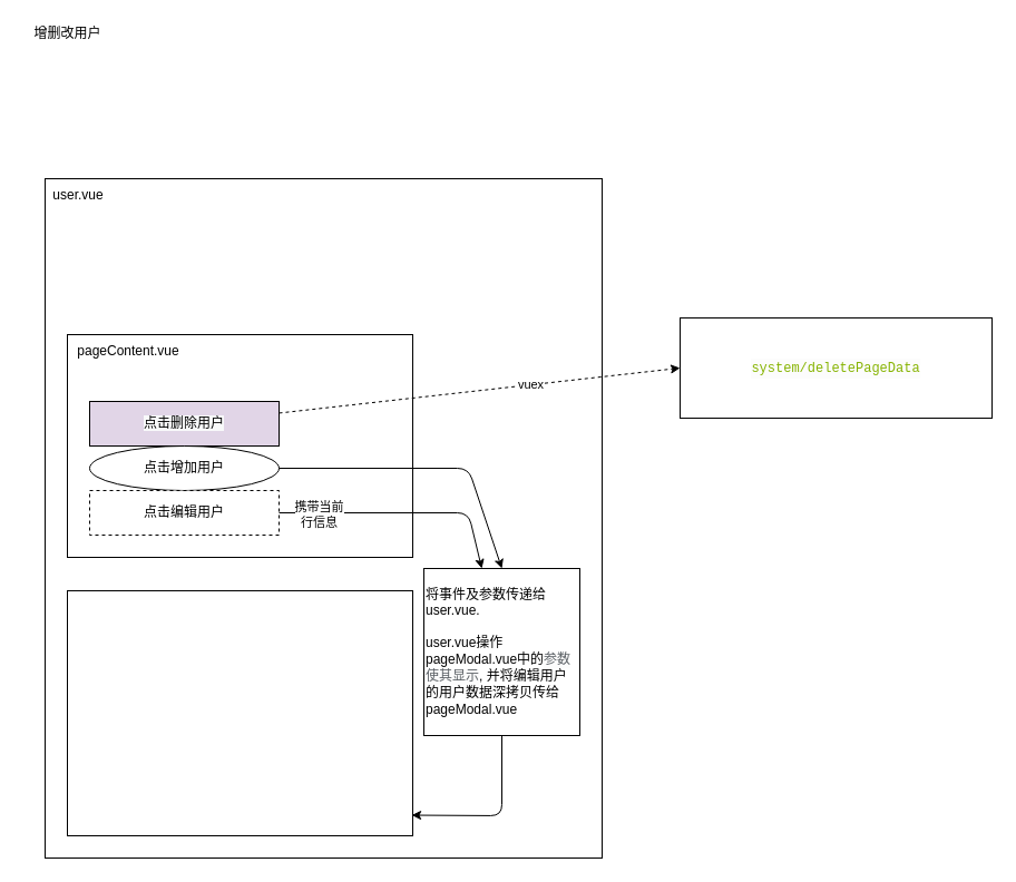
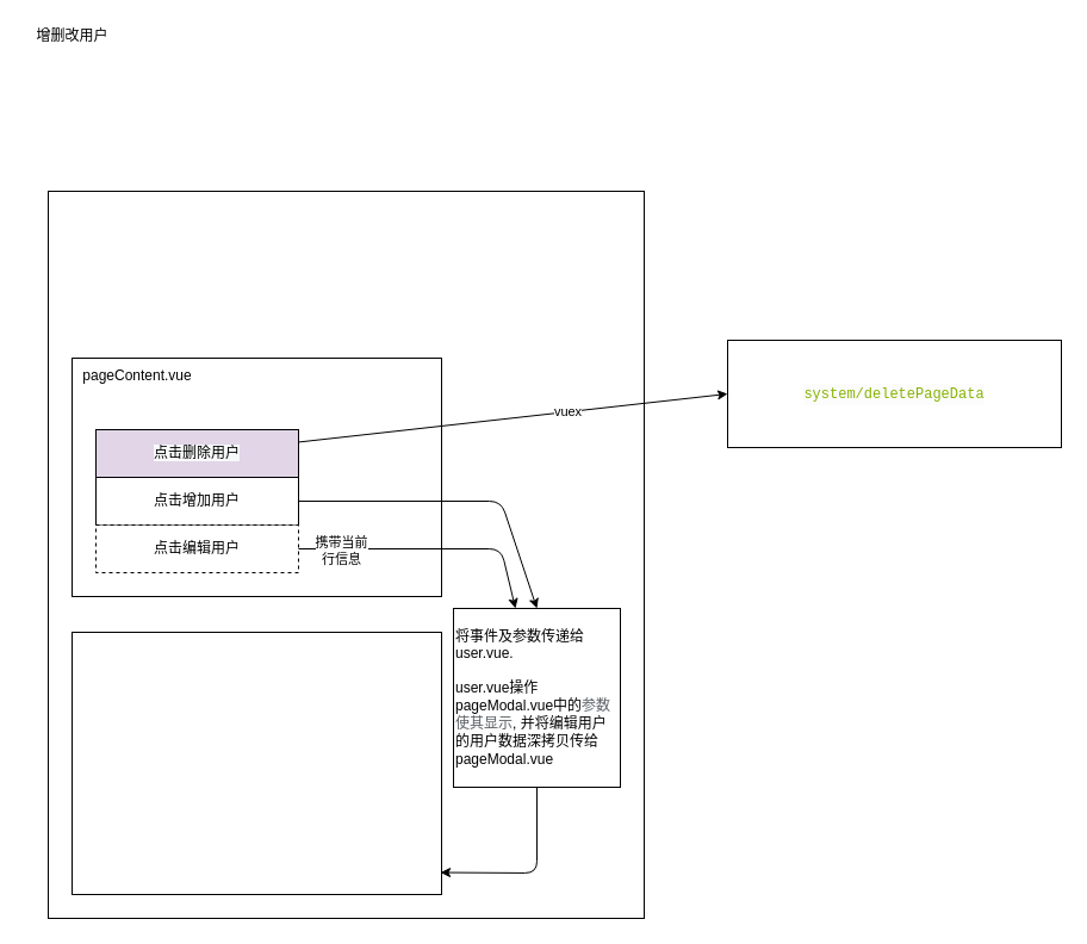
- <mxCell id="4" value="user.vue" style="text;html=1;strokeColor=none;fillColor=none;align=center;verticalAlign=middle;whiteSpace=wrap;rounded=0;" vertex="1" parent="1"><mxGeometry x="40" y="160" width="60" height="30" as="geometry" /></mxCell>
- <mxCell id="12" value="" style="endArrow=classic;html=1;fontColor=#000000;entryX=0;entryY=0.5;entryDx=0;entryDy=0;dashed=1;" edge="1" parent="1" source="8" target="11"><mxGeometry width="50" height="50" relative="1" as="geometry"><mxPoint x="250" y="430" as="sourcePoint" /><mxPoint x="320.711" y="380" as="targetPoint" /></mxGeometry></mxCell>
+ <mxCell id="12" value="" style="endArrow=classic;html=1;fontColor=#000000;entryX=0;entryY=0.5;entryDx=0;entryDy=0;" edge="1" parent="1" source="8" target="11"><mxGeometry width="50" height="50" relative="1" as="geometry"><mxPoint x="250" y="430" as="sourcePoint" /><mxPoint x="320.711" y="380" as="targetPoint" /></mxGeometry></mxCell>
- <mxCell id="9" value="点击增加用户" style="ellipse;whiteSpace=wrap;html=1;fontColor=#000000;" vertex="1" parent="1"><mxGeometry x="80" y="400" width="170" height="40" as="geometry" /></mxCell>
+ <mxCell id="9" value="点击增加用户" style="rounded=0;whiteSpace=wrap;html=1;fontColor=#000000;" vertex="1" parent="1"><mxGeometry x="80" y="400" width="170" height="40" as="geometry" /></mxCell>
